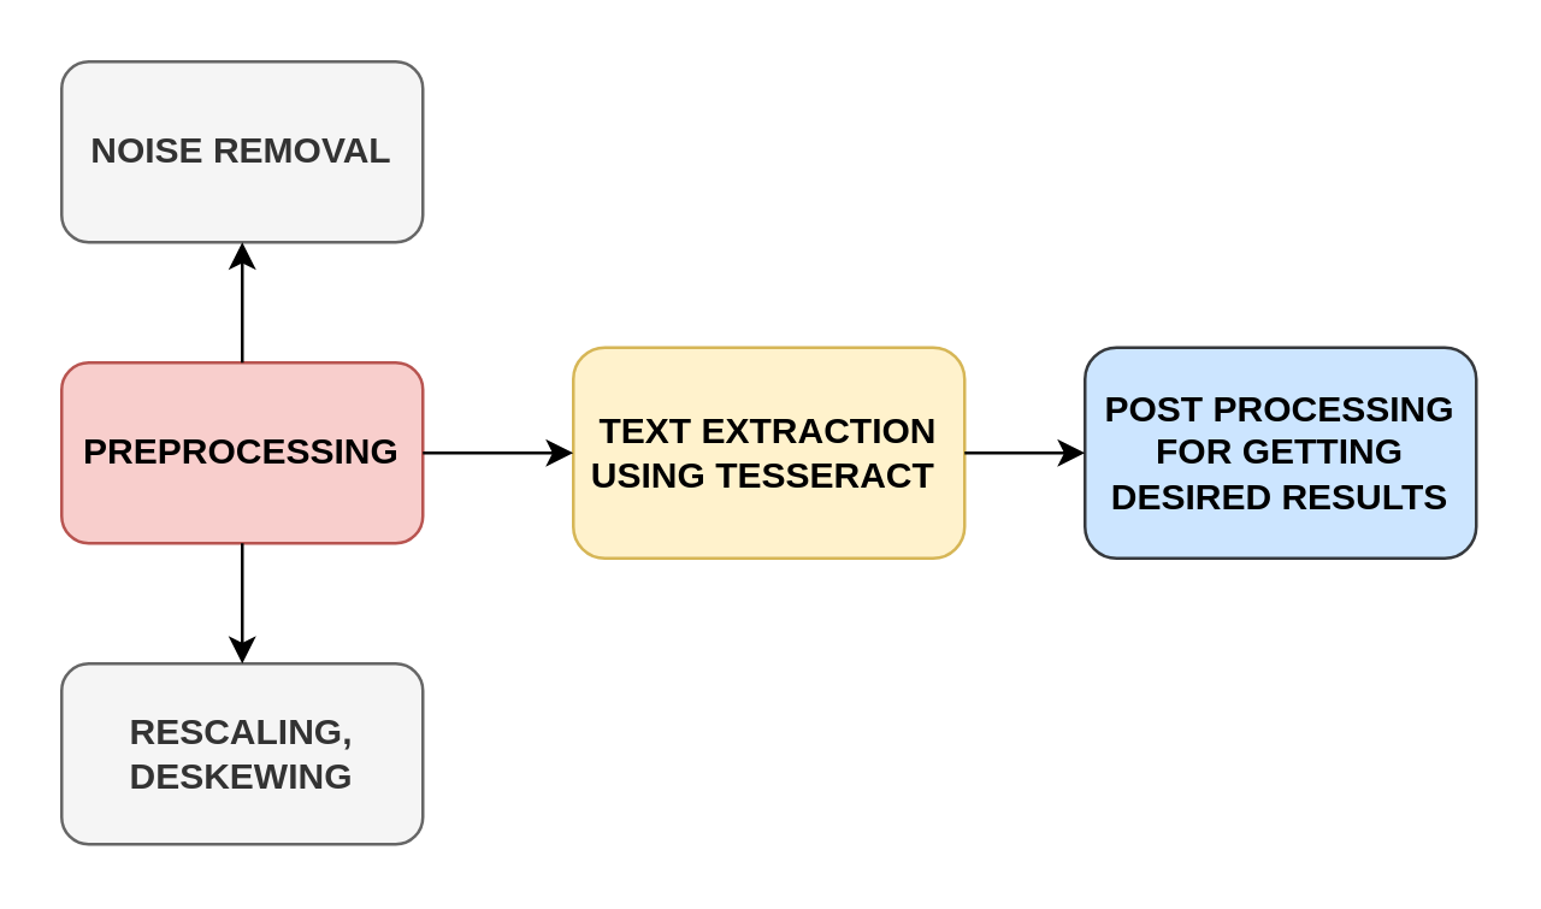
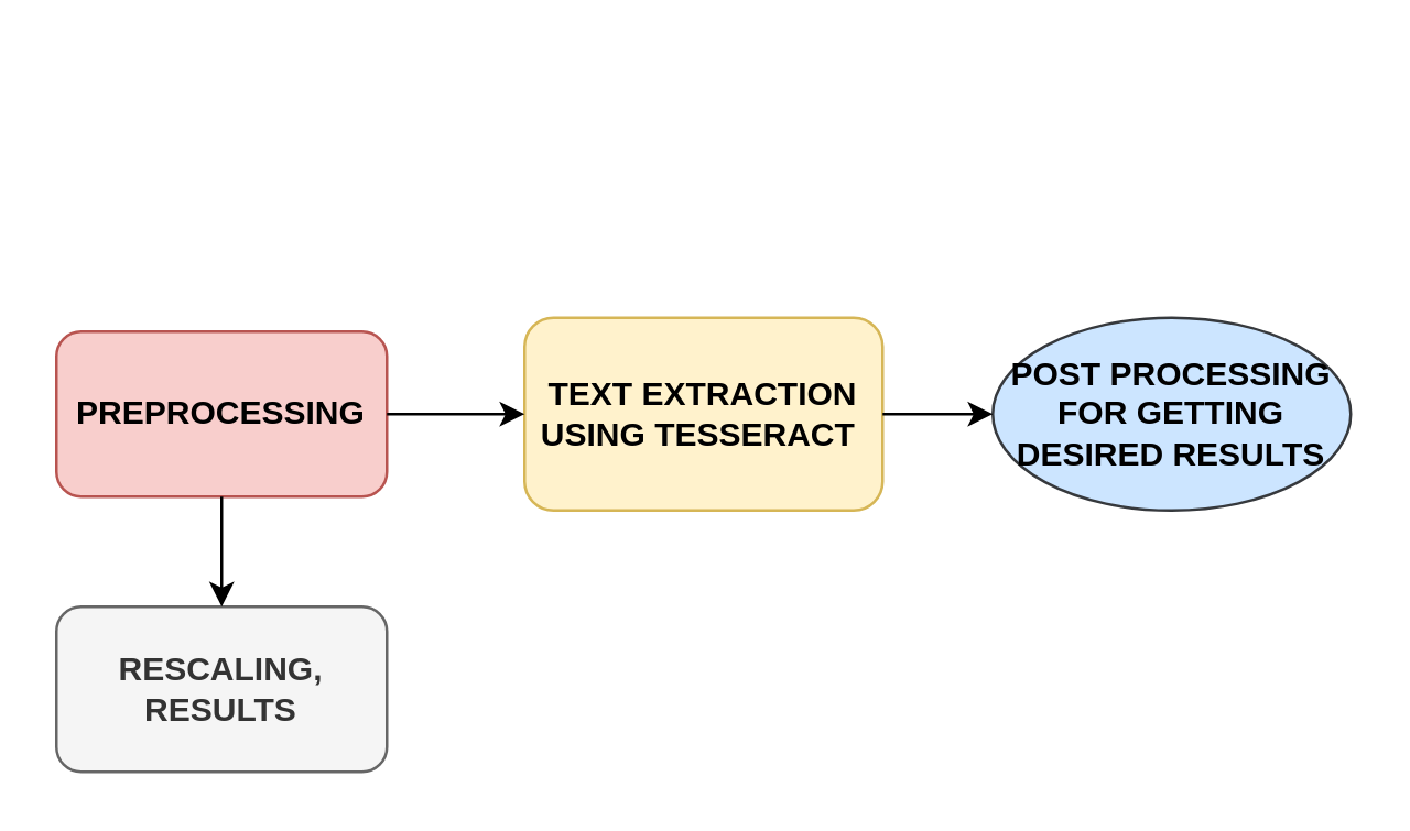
- <mxCell id="5" value="&lt;b&gt;NOISE REMOVAL&lt;/b&gt;" style="rounded=1;whiteSpace=wrap;html=1;fillColor=#f5f5f5;strokeColor=#666666;fontColor=#333333;" vertex="1" parent="1"><mxGeometry x="20" y="20" width="120" height="60" as="geometry" /></mxCell>
- <mxCell id="9" value="" style="endArrow=classic;html=1;entryX=0.5;entryY=1;entryDx=0;entryDy=0;" edge="1" parent="1" source="2" target="5"><mxGeometry width="50" height="50" relative="1" as="geometry"><mxPoint x="-10" y="180" as="sourcePoint" /><mxPoint x="50" y="180" as="targetPoint" /></mxGeometry></mxCell>
- <mxCell id="4" value="&lt;b&gt;POST PROCESSING FOR GETTING DESIRED RESULTS&lt;/b&gt;" style="rounded=1;whiteSpace=wrap;html=1;fillColor=#cce5ff;strokeColor=#36393d;" vertex="1" parent="1"><mxGeometry x="360" y="115" width="130" height="70" as="geometry" /></mxCell>
+ <mxCell id="4" value="&lt;b&gt;POST PROCESSING FOR GETTING DESIRED RESULTS&lt;/b&gt;" style="ellipse;whiteSpace=wrap;html=1;fillColor=#cce5ff;strokeColor=#36393d;" vertex="1" parent="1"><mxGeometry x="360" y="115" width="130" height="70" as="geometry" /></mxCell>
- <mxCell id="6" value="&lt;b&gt;RESCALING, DESKEWING&lt;/b&gt;" style="rounded=1;whiteSpace=wrap;html=1;fillColor=#f5f5f5;strokeColor=#666666;fontColor=#333333;" vertex="1" parent="1"><mxGeometry x="20" y="220" width="120" height="60" as="geometry" /></mxCell>
+ <mxCell id="6" value="&lt;b&gt;RESCALING, RESULTS&lt;/b&gt;" style="rounded=1;whiteSpace=wrap;html=1;fillColor=#f5f5f5;strokeColor=#666666;fontColor=#333333;" vertex="1" parent="1"><mxGeometry x="20" y="220" width="120" height="60" as="geometry" /></mxCell>
